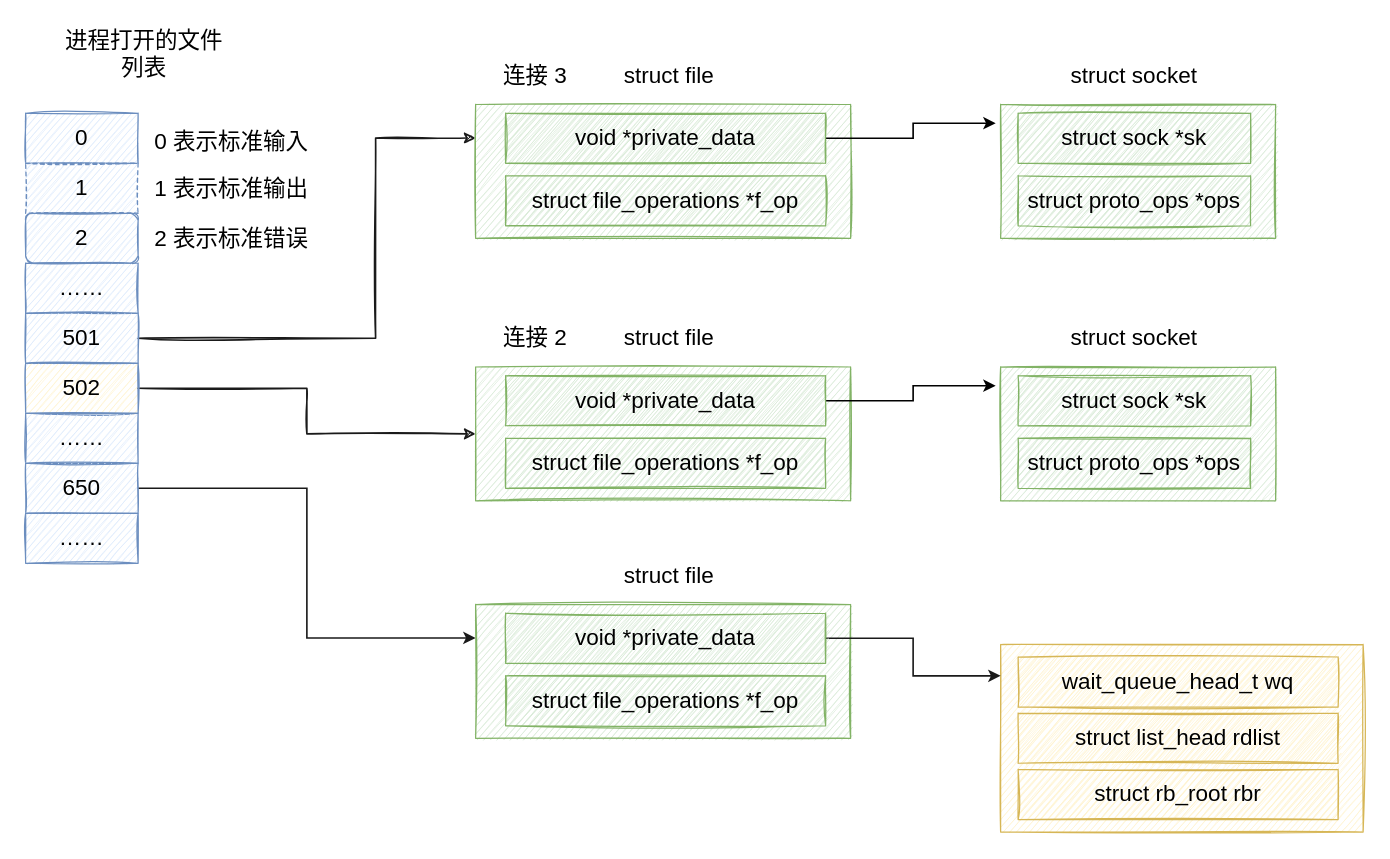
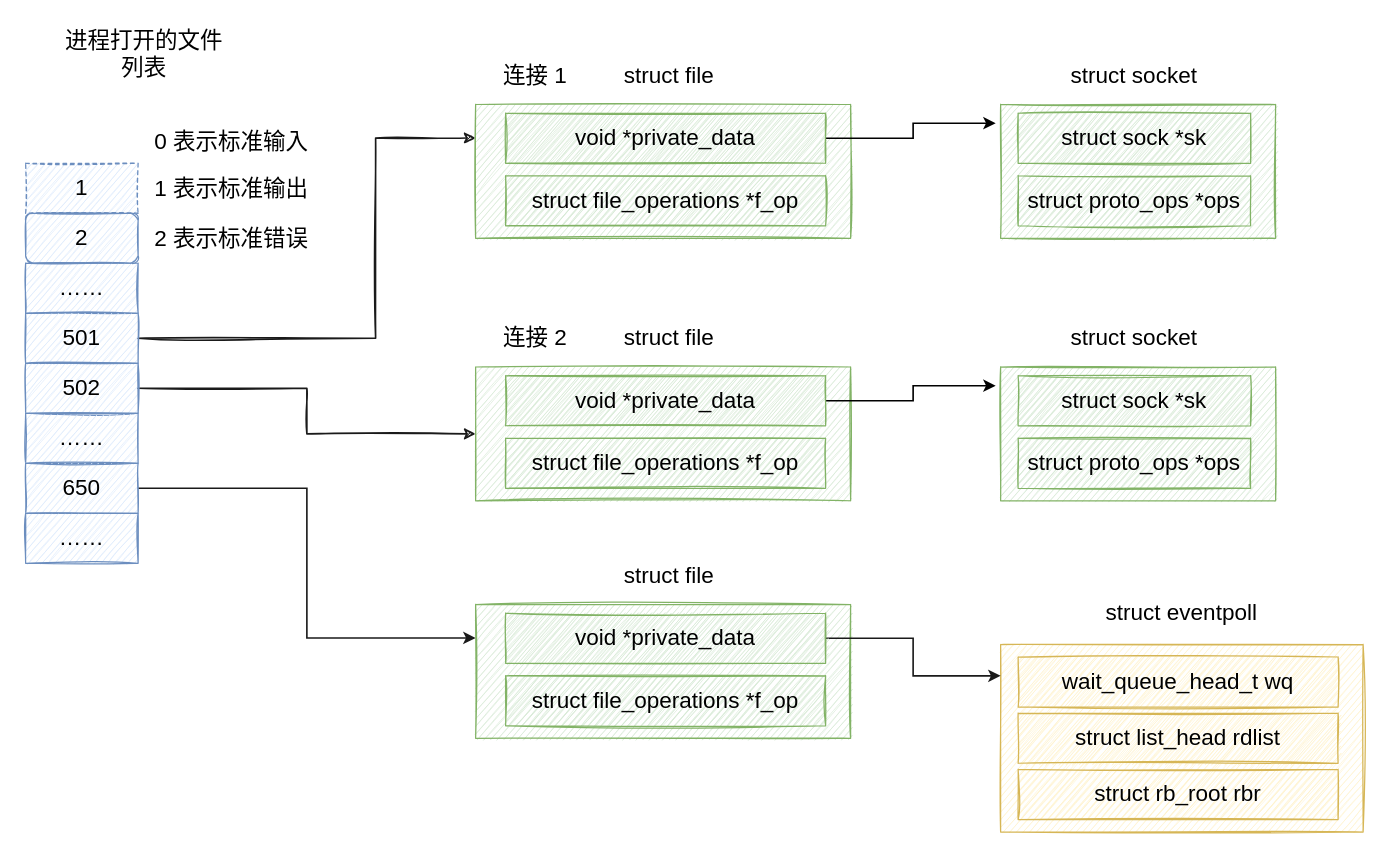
- <mxCell id="32" value="连接 3" style="text;html=1;strokeColor=none;fillColor=none;align=center;verticalAlign=middle;whiteSpace=wrap;rounded=0;sketch=1;fontSize=18;" vertex="1" parent="1"><mxGeometry x="380" y="45" width="96" height="30" as="geometry" /></mxCell>
+ <mxCell id="32" value="连接 1" style="text;html=1;strokeColor=none;fillColor=none;align=center;verticalAlign=middle;whiteSpace=wrap;rounded=0;sketch=1;fontSize=18;" vertex="1" parent="1"><mxGeometry x="380" y="45" width="96" height="30" as="geometry" /></mxCell>
- <mxCell id="2" value="0" style="rounded=0;whiteSpace=wrap;html=1;fontSize=18;fillColor=#dae8fc;strokeColor=#6c8ebf;sketch=1;" parent="1" vertex="1"><mxGeometry x="20" y="90" width="90" height="40" as="geometry" /></mxCell>
- <mxCell id="9" value="502" style="rounded=0;whiteSpace=wrap;html=1;fontSize=18;fillColor=#fff2cc;strokeColor=#6c8ebf;sketch=1;" vertex="1" parent="1"><mxGeometry x="20" y="290" width="90" height="40" as="geometry" /></mxCell>
+ <mxCell id="9" value="502" style="rounded=0;whiteSpace=wrap;html=1;fontSize=18;fillColor=#dae8fc;strokeColor=#6c8ebf;sketch=1;" vertex="1" parent="1"><mxGeometry x="20" y="290" width="90" height="40" as="geometry" /></mxCell>
+ <mxCell id="41" value="struct eventpoll" style="text;html=1;strokeColor=none;fillColor=none;align=center;verticalAlign=middle;whiteSpace=wrap;rounded=0;sketch=1;fontSize=18;" vertex="1" parent="1"><mxGeometry x="860" y="470" width="170" height="40" as="geometry" /></mxCell>
